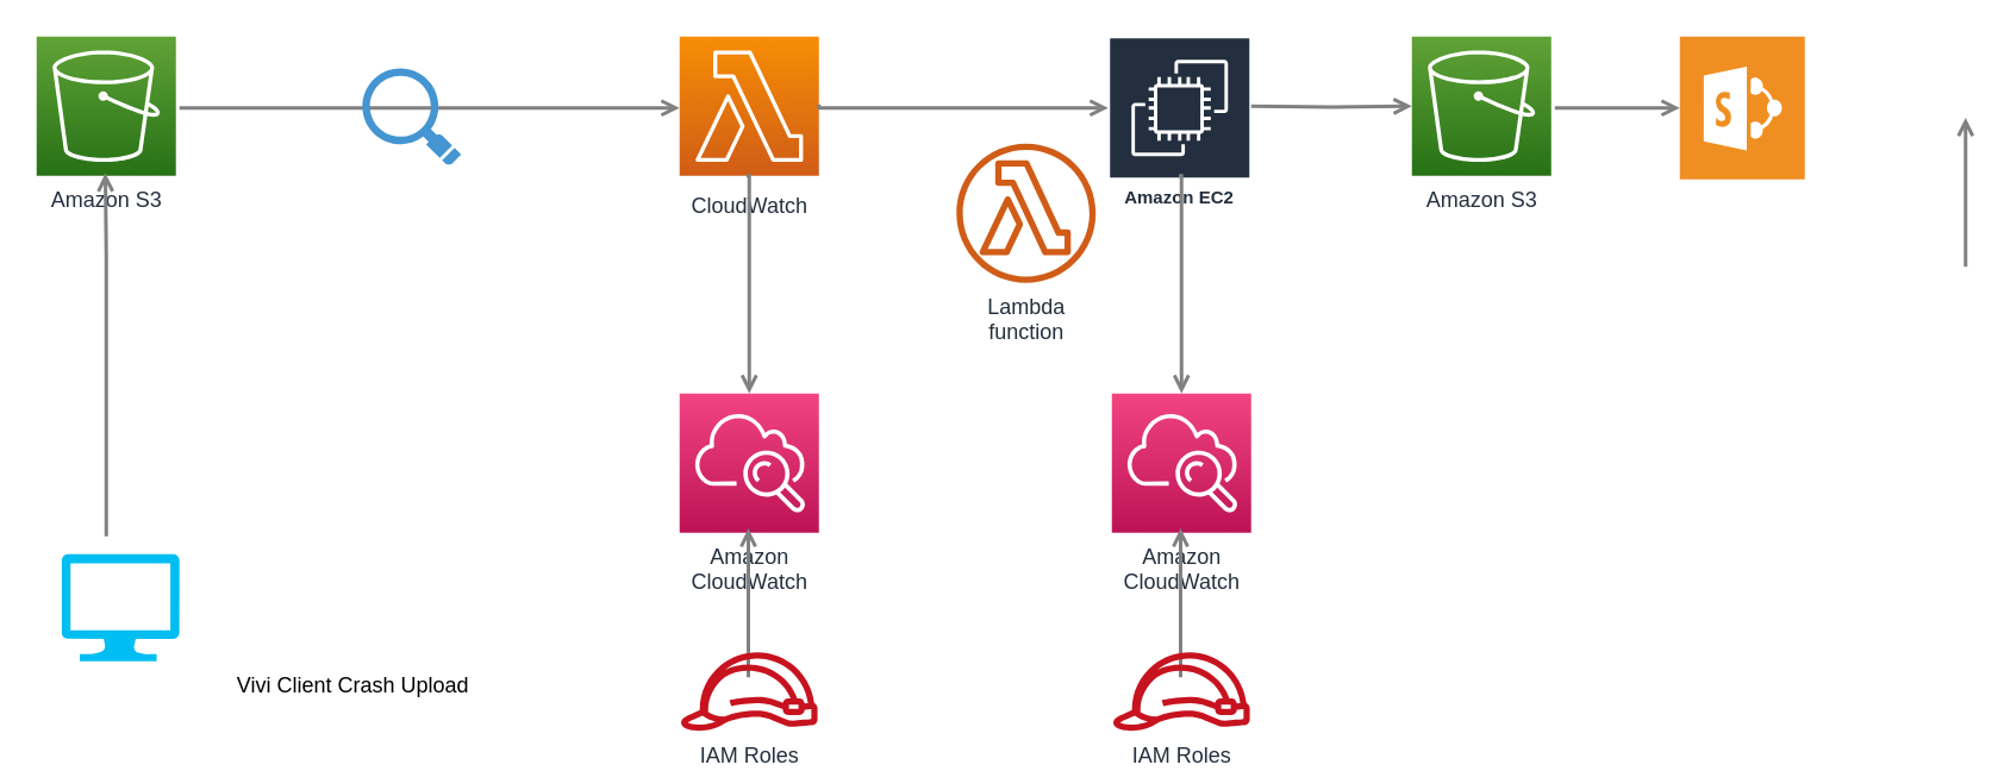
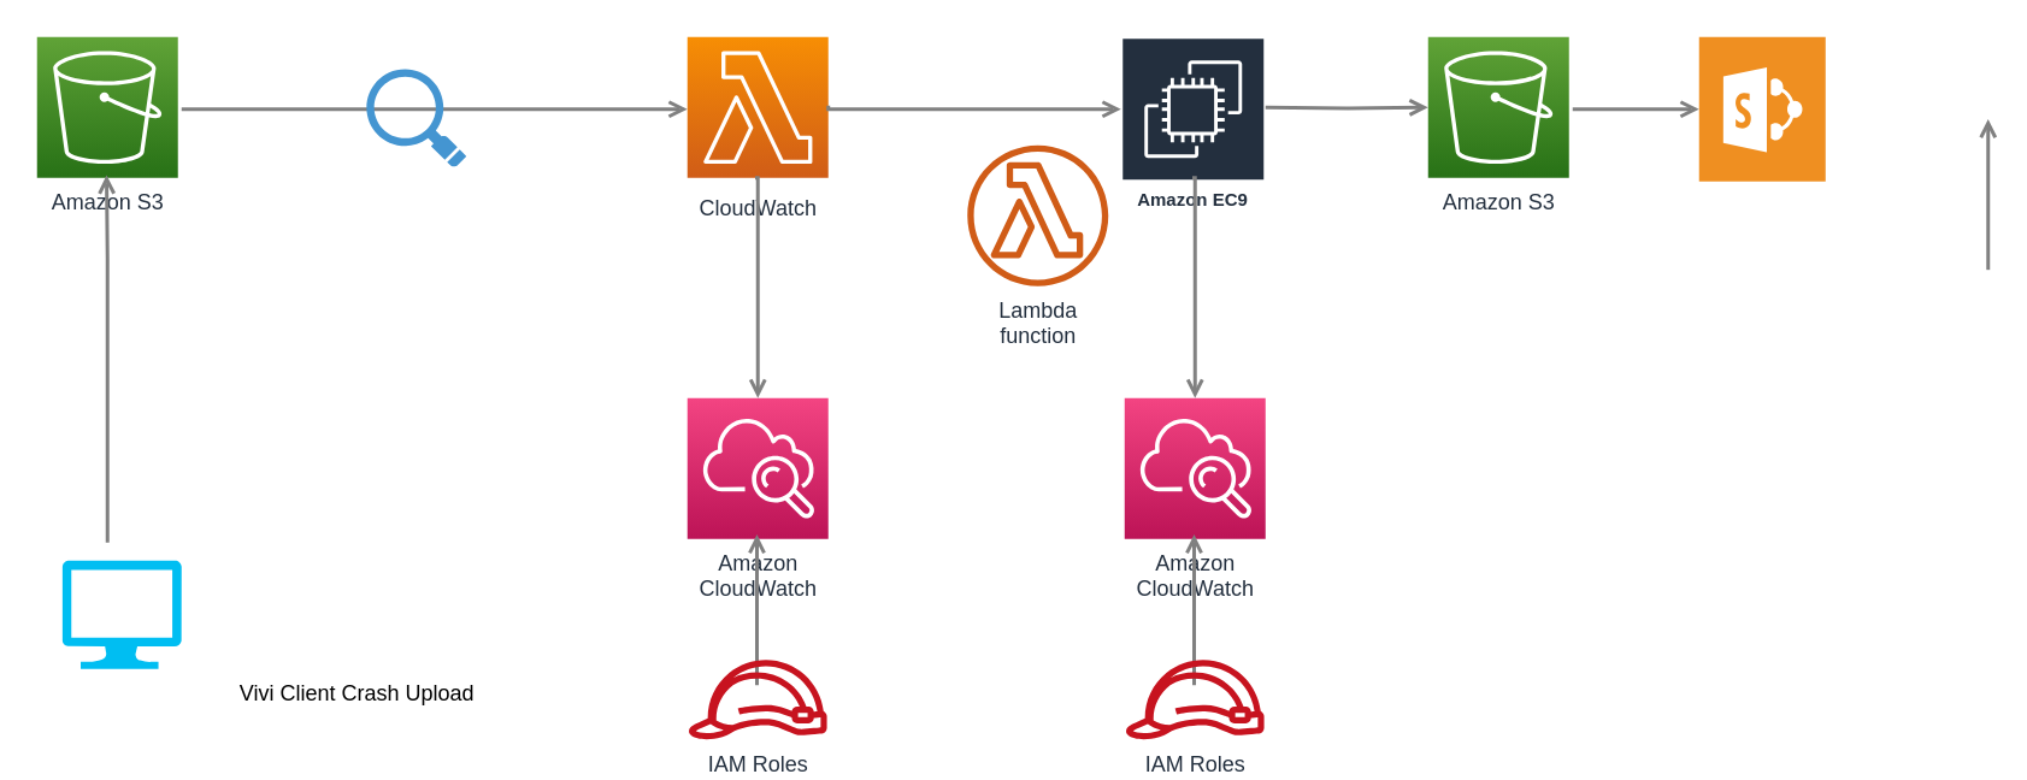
- <mxCell id="7" value="Amazon EC2" style="sketch=0;outlineConnect=0;fontColor=#232F3E;gradientColor=none;strokeColor=#ffffff;fillColor=#232F3E;dashed=0;verticalLabelPosition=middle;verticalAlign=bottom;align=center;html=1;whiteSpace=wrap;fontSize=10;fontStyle=1;spacing=3;shape=mxgraph.aws4.productIcon;prIcon=mxgraph.aws4.ec2;" vertex="1" parent="1"><mxGeometry x="620" y="20" width="80" height="100" as="geometry" /></mxCell>
+ <mxCell id="7" value="Amazon EC9" style="sketch=0;outlineConnect=0;fontColor=#232F3E;gradientColor=none;strokeColor=#ffffff;fillColor=#232F3E;dashed=0;verticalLabelPosition=middle;verticalAlign=bottom;align=center;html=1;whiteSpace=wrap;fontSize=10;fontStyle=1;spacing=3;shape=mxgraph.aws4.productIcon;prIcon=mxgraph.aws4.ec2;" vertex="1" parent="1"><mxGeometry x="620" y="20" width="80" height="100" as="geometry" /></mxCell>
